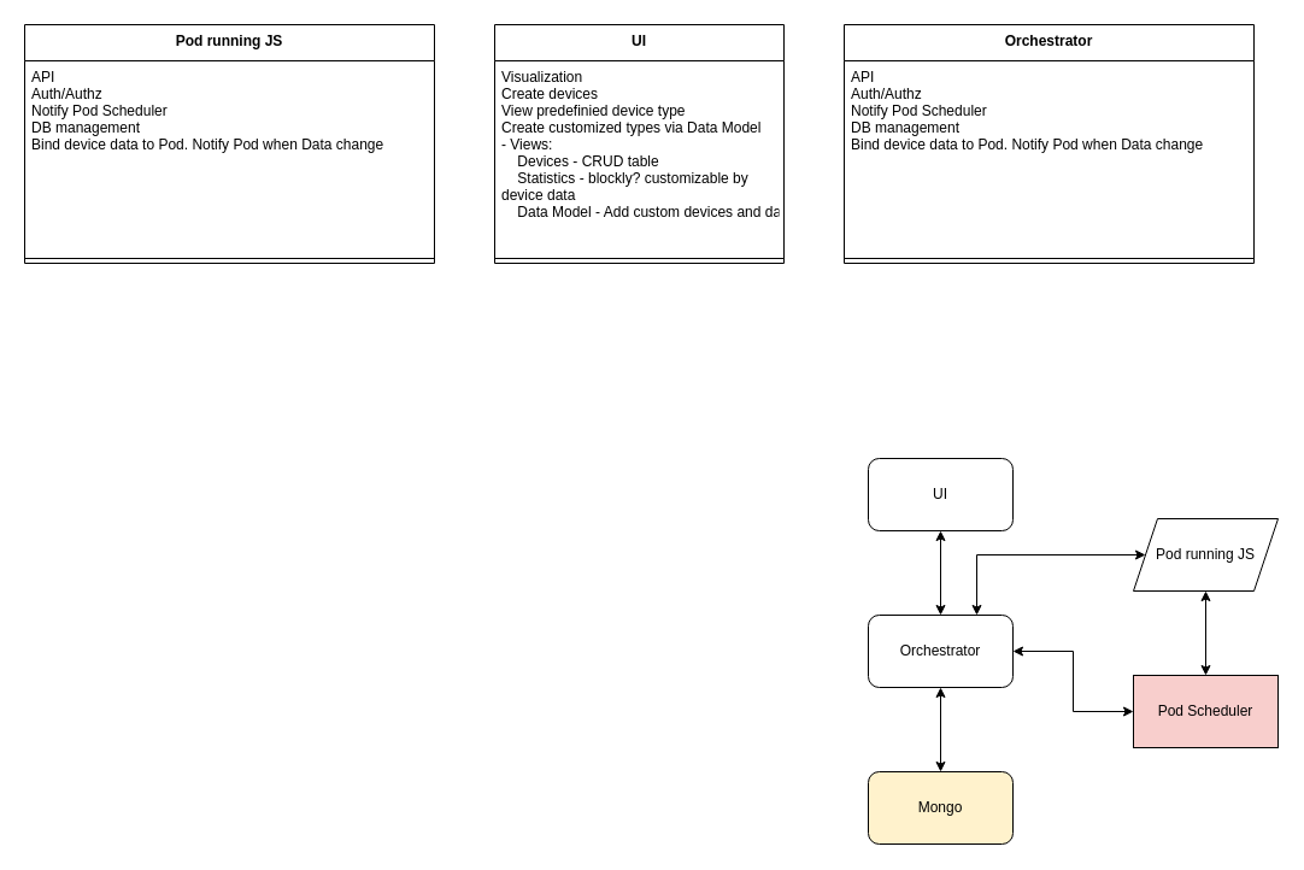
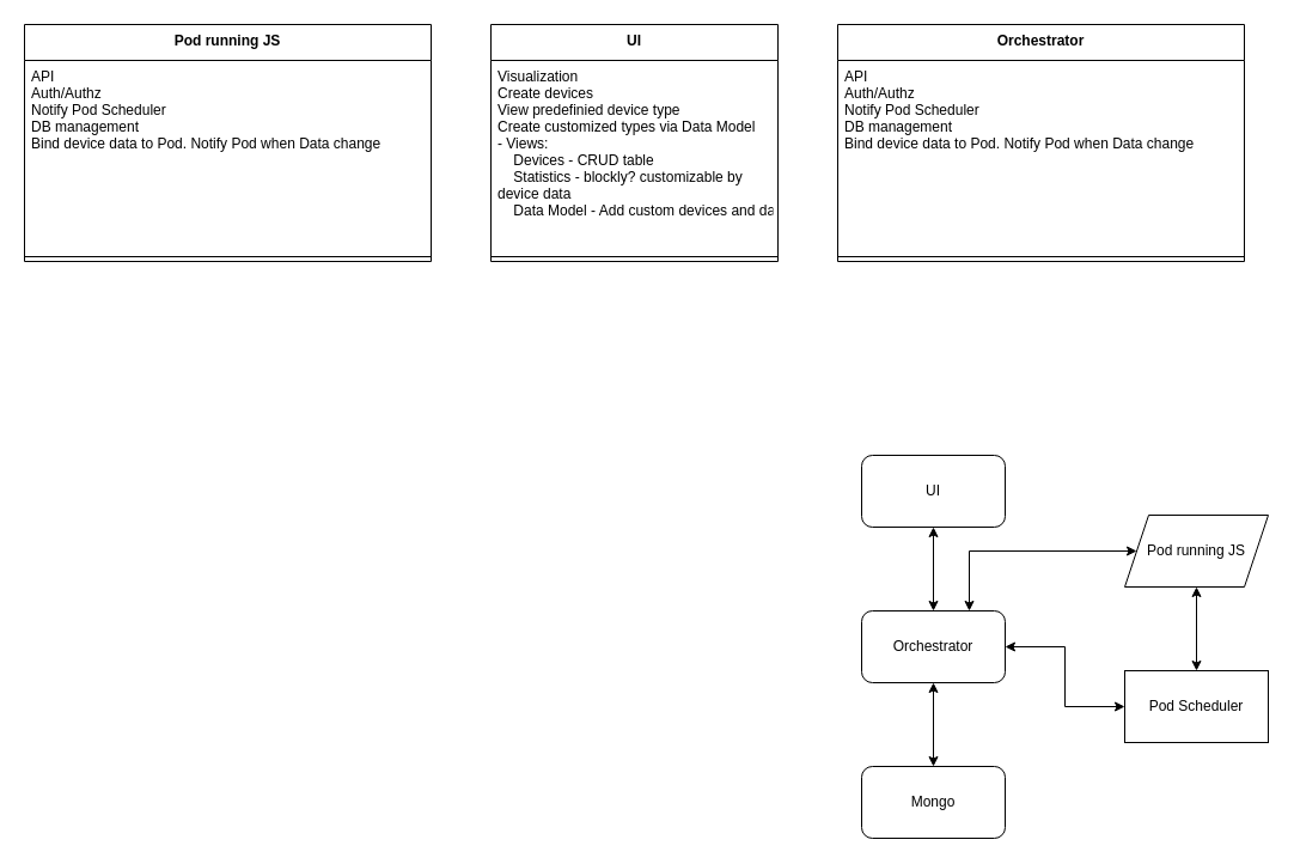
- <mxCell id="8" value="Pod Scheduler" style="rounded=0;whiteSpace=wrap;html=1;fillColor=#f8cecc;" parent="1" vertex="1"><mxGeometry x="940" y="560" width="120" height="60" as="geometry" /></mxCell>
+ <mxCell id="8" value="Pod Scheduler" style="rounded=0;whiteSpace=wrap;html=1;" parent="1" vertex="1"><mxGeometry x="940" y="560" width="120" height="60" as="geometry" /></mxCell>
- <mxCell id="5" value="Mongo" style="rounded=1;whiteSpace=wrap;html=1;fillColor=#fff2cc;" parent="1" vertex="1"><mxGeometry x="720" y="640" width="120" height="60" as="geometry" /></mxCell>
+ <mxCell id="5" value="Mongo" style="rounded=1;whiteSpace=wrap;html=1;" parent="1" vertex="1"><mxGeometry x="720" y="640" width="120" height="60" as="geometry" /></mxCell>
